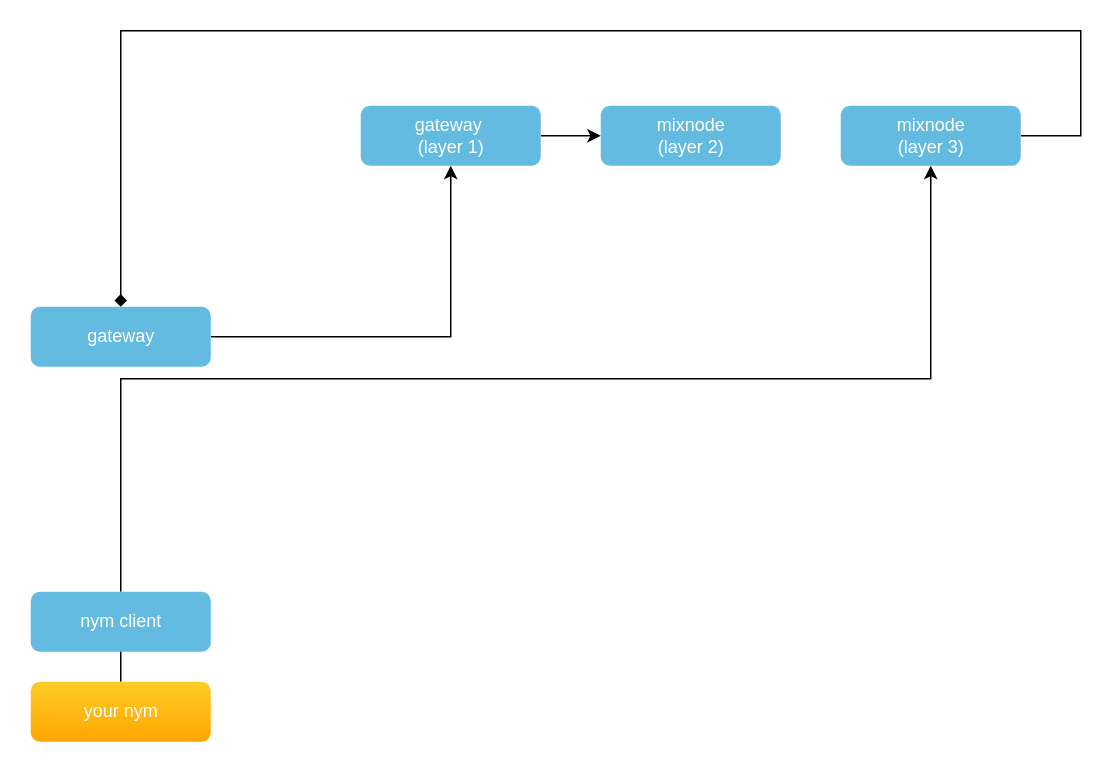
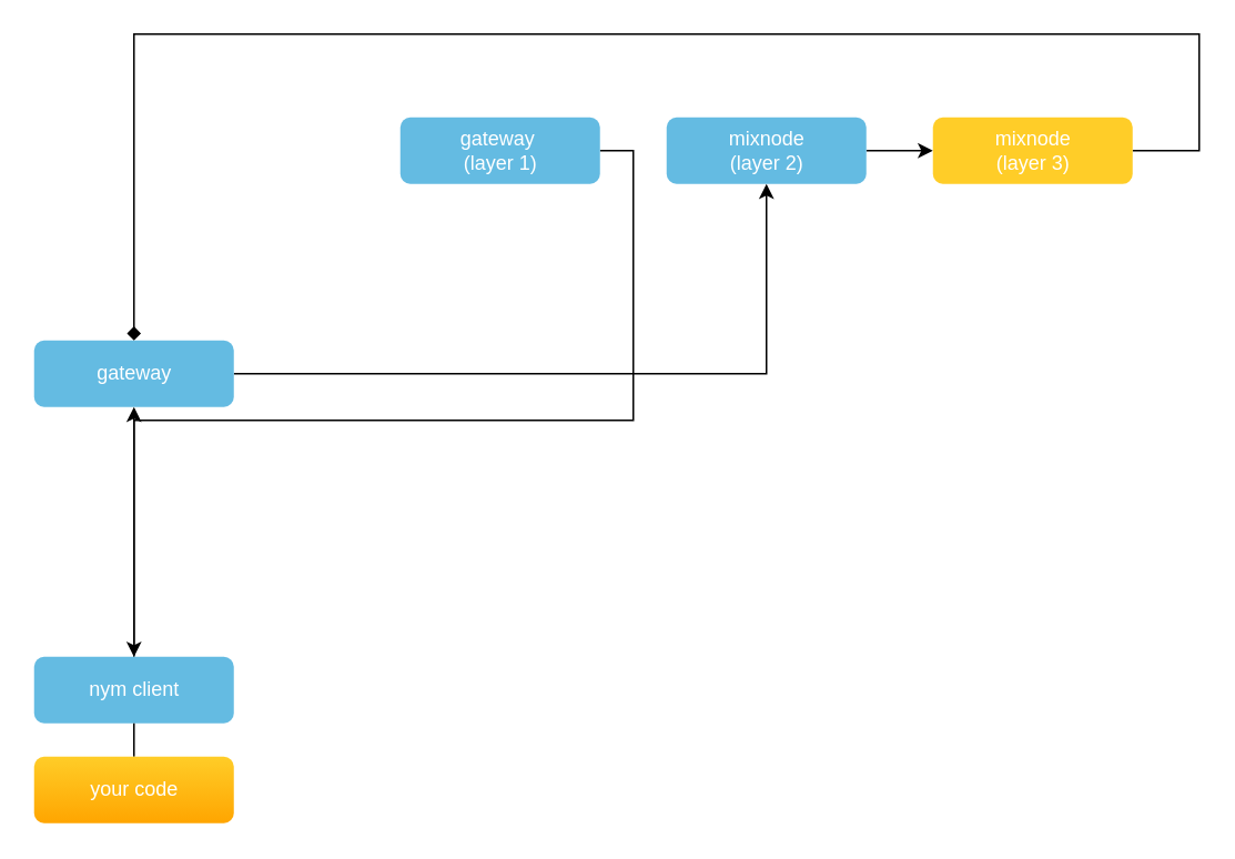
- <mxCell id="8" style="edgeStyle=orthogonalEdgeStyle;rounded=0;orthogonalLoop=1;jettySize=auto;html=1;exitX=1;exitY=0.5;exitDx=0;exitDy=0;entryX=0;entryY=0.5;entryDx=0;entryDy=0;" edge="1" parent="1" source="9" target="11"><mxGeometry relative="1" as="geometry" /></mxCell>
+ <mxCell id="8" style="edgeStyle=orthogonalEdgeStyle;rounded=0;orthogonalLoop=1;jettySize=auto;html=1;exitX=1;exitY=0.5;exitDx=0;exitDy=0;" edge="1" parent="1" source="9" target="5"><mxGeometry relative="1" as="geometry" /></mxCell>
+ <mxCell id="10" style="edgeStyle=orthogonalEdgeStyle;rounded=0;orthogonalLoop=1;jettySize=auto;html=1;" edge="1" parent="1" source="11" target="13"><mxGeometry relative="1" as="geometry" /></mxCell>
- <mxCell id="13" value="mixnode&lt;br&gt;(layer 3)" style="rounded=1;fillColor=#64BBE2;strokeColor=none;strokeWidth=3;shadow=0;html=1;fontColor=#FFFFFF;" vertex="1" parent="1"><mxGeometry x="560" y="70" width="120" height="40" as="geometry" /></mxCell>
+ <mxCell id="13" value="mixnode&lt;br&gt;(layer 3)" style="rounded=1;fillColor=#ffcd28;strokeColor=none;strokeWidth=3;shadow=0;html=1;fontColor=#FFFFFF;" vertex="1" parent="1"><mxGeometry x="560" y="70" width="120" height="40" as="geometry" /></mxCell>
- <mxCell id="2" style="edgeStyle=orthogonalEdgeStyle;rounded=0;orthogonalLoop=1;jettySize=auto;html=1;exitX=1;exitY=0.5;exitDx=0;exitDy=0;entryX=0.5;entryY=1;entryDx=0;entryDy=0;" edge="1" parent="1" source="3" target="9"><mxGeometry relative="1" as="geometry" /></mxCell>
+ <mxCell id="2" style="edgeStyle=orthogonalEdgeStyle;rounded=0;orthogonalLoop=1;jettySize=auto;html=1;exitX=1;exitY=0.5;exitDx=0;exitDy=0;" edge="1" parent="1" source="3" target="11"><mxGeometry relative="1" as="geometry" /></mxCell>
- <mxCell id="4" style="edgeStyle=orthogonalEdgeStyle;rounded=0;orthogonalLoop=1;jettySize=auto;html=1;exitX=0.5;exitY=0;exitDx=0;exitDy=0;" parent="1" source="5" target="13" edge="1"><mxGeometry relative="1" as="geometry" /></mxCell>
+ <mxCell id="4" style="edgeStyle=orthogonalEdgeStyle;rounded=0;orthogonalLoop=1;jettySize=auto;html=1;exitX=0.5;exitY=0;exitDx=0;exitDy=0;entryX=0.5;entryY=1;entryDx=0;entryDy=0;" parent="1" source="5" target="3" edge="1"><mxGeometry relative="1" as="geometry" /></mxCell>
- <mxCell id="7" value="your nym" style="rounded=1;fillColor=#ffcd28;strokeColor=none;strokeWidth=3;shadow=0;html=1;gradientColor=#ffa500;fontColor=#FFFFFF;" parent="1" vertex="1"><mxGeometry x="20" y="454" width="120" height="40" as="geometry" /></mxCell>
+ <mxCell id="7" value="your code" style="rounded=1;fillColor=#ffcd28;strokeColor=none;strokeWidth=3;shadow=0;html=1;gradientColor=#ffa500;fontColor=#FFFFFF;" parent="1" vertex="1"><mxGeometry x="20" y="454" width="120" height="40" as="geometry" /></mxCell>
